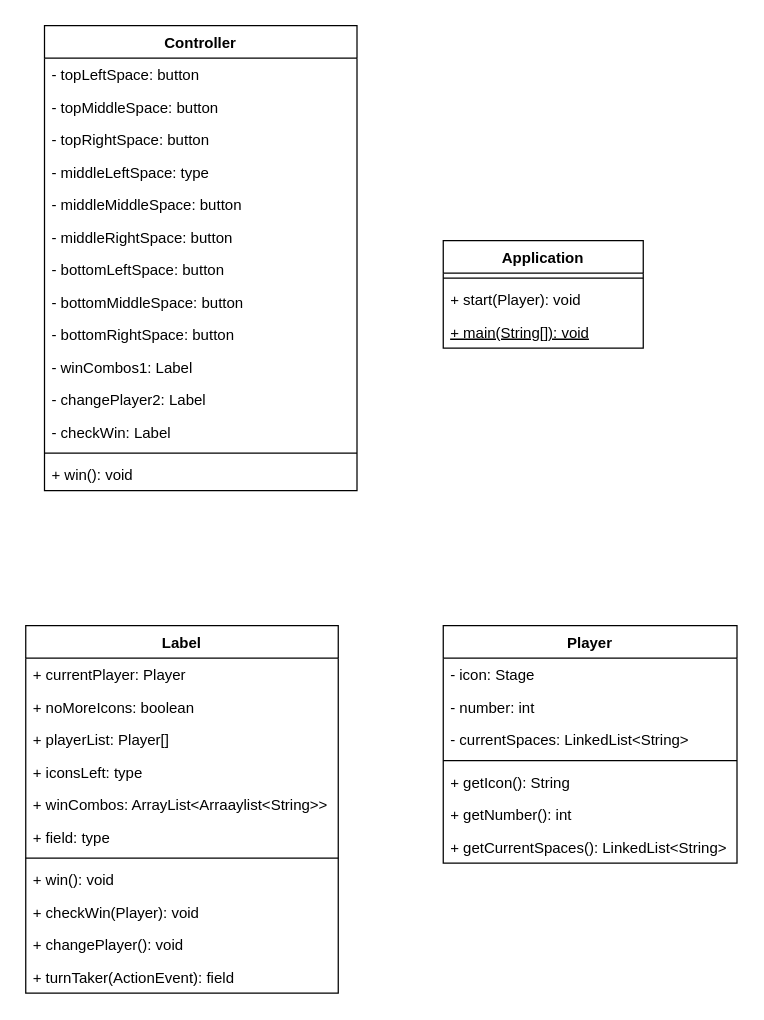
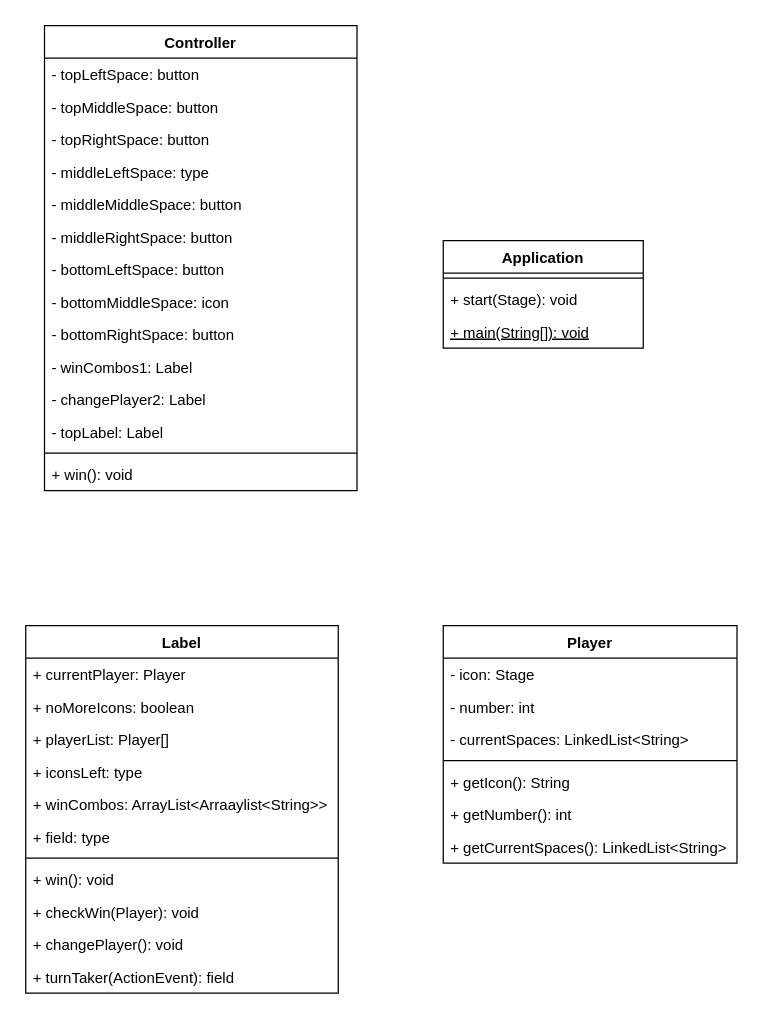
- <mxCell id="24" value="+ start(Player): void" style="text;strokeColor=none;fillColor=none;align=left;verticalAlign=top;spacingLeft=4;spacingRight=4;overflow=hidden;rotatable=0;points=[[0,0.5],[1,0.5]];portConstraint=eastwest;" vertex="1" parent="22"><mxGeometry y="34" width="160" height="26" as="geometry" /></mxCell>
+ <mxCell id="24" value="+ start(Stage): void" style="text;strokeColor=none;fillColor=none;align=left;verticalAlign=top;spacingLeft=4;spacingRight=4;overflow=hidden;rotatable=0;points=[[0,0.5],[1,0.5]];portConstraint=eastwest;" vertex="1" parent="22"><mxGeometry y="34" width="160" height="26" as="geometry" /></mxCell>
- <mxCell id="34" value="- bottomMiddleSpace: button" style="text;strokeColor=none;fillColor=none;align=left;verticalAlign=top;spacingLeft=4;spacingRight=4;overflow=hidden;rotatable=0;points=[[0,0.5],[1,0.5]];portConstraint=eastwest;" vertex="1" parent="26"><mxGeometry y="208" width="250" height="26" as="geometry" /></mxCell>
+ <mxCell id="34" value="- bottomMiddleSpace: icon" style="text;strokeColor=none;fillColor=none;align=left;verticalAlign=top;spacingLeft=4;spacingRight=4;overflow=hidden;rotatable=0;points=[[0,0.5],[1,0.5]];portConstraint=eastwest;" vertex="1" parent="26"><mxGeometry y="208" width="250" height="26" as="geometry" /></mxCell>
- <mxCell id="38" value="- checkWin: Label" style="text;strokeColor=none;fillColor=none;align=left;verticalAlign=top;spacingLeft=4;spacingRight=4;overflow=hidden;rotatable=0;points=[[0,0.5],[1,0.5]];portConstraint=eastwest;" vertex="1" parent="26"><mxGeometry y="312" width="250" height="26" as="geometry" /></mxCell>
+ <mxCell id="38" value="- topLabel: Label" style="text;strokeColor=none;fillColor=none;align=left;verticalAlign=top;spacingLeft=4;spacingRight=4;overflow=hidden;rotatable=0;points=[[0,0.5],[1,0.5]];portConstraint=eastwest;" vertex="1" parent="26"><mxGeometry y="312" width="250" height="26" as="geometry" /></mxCell>
